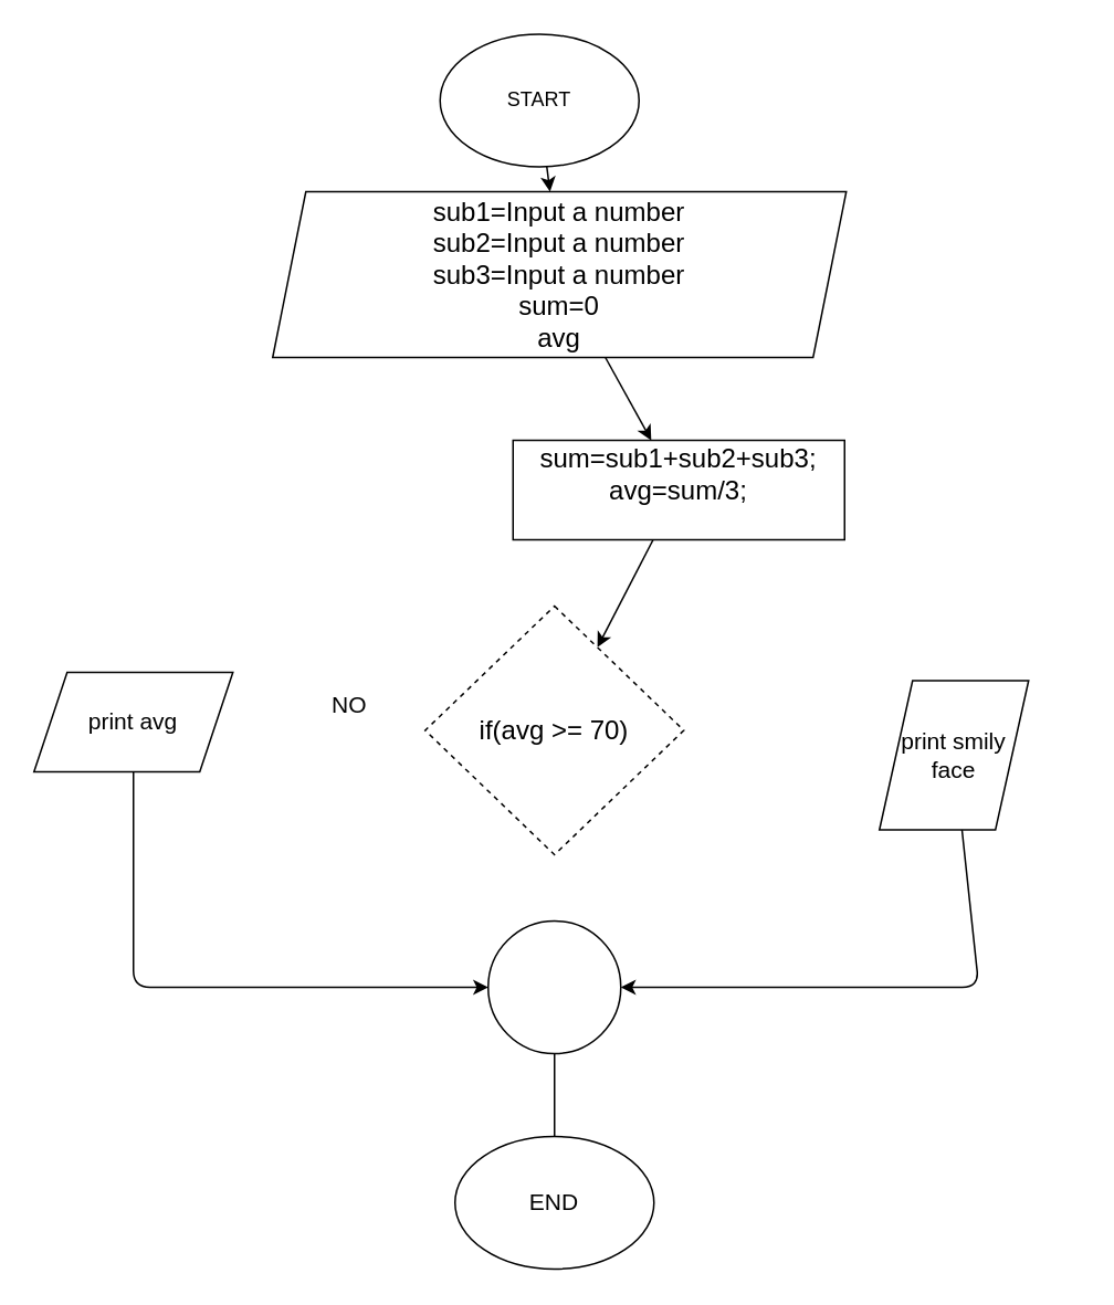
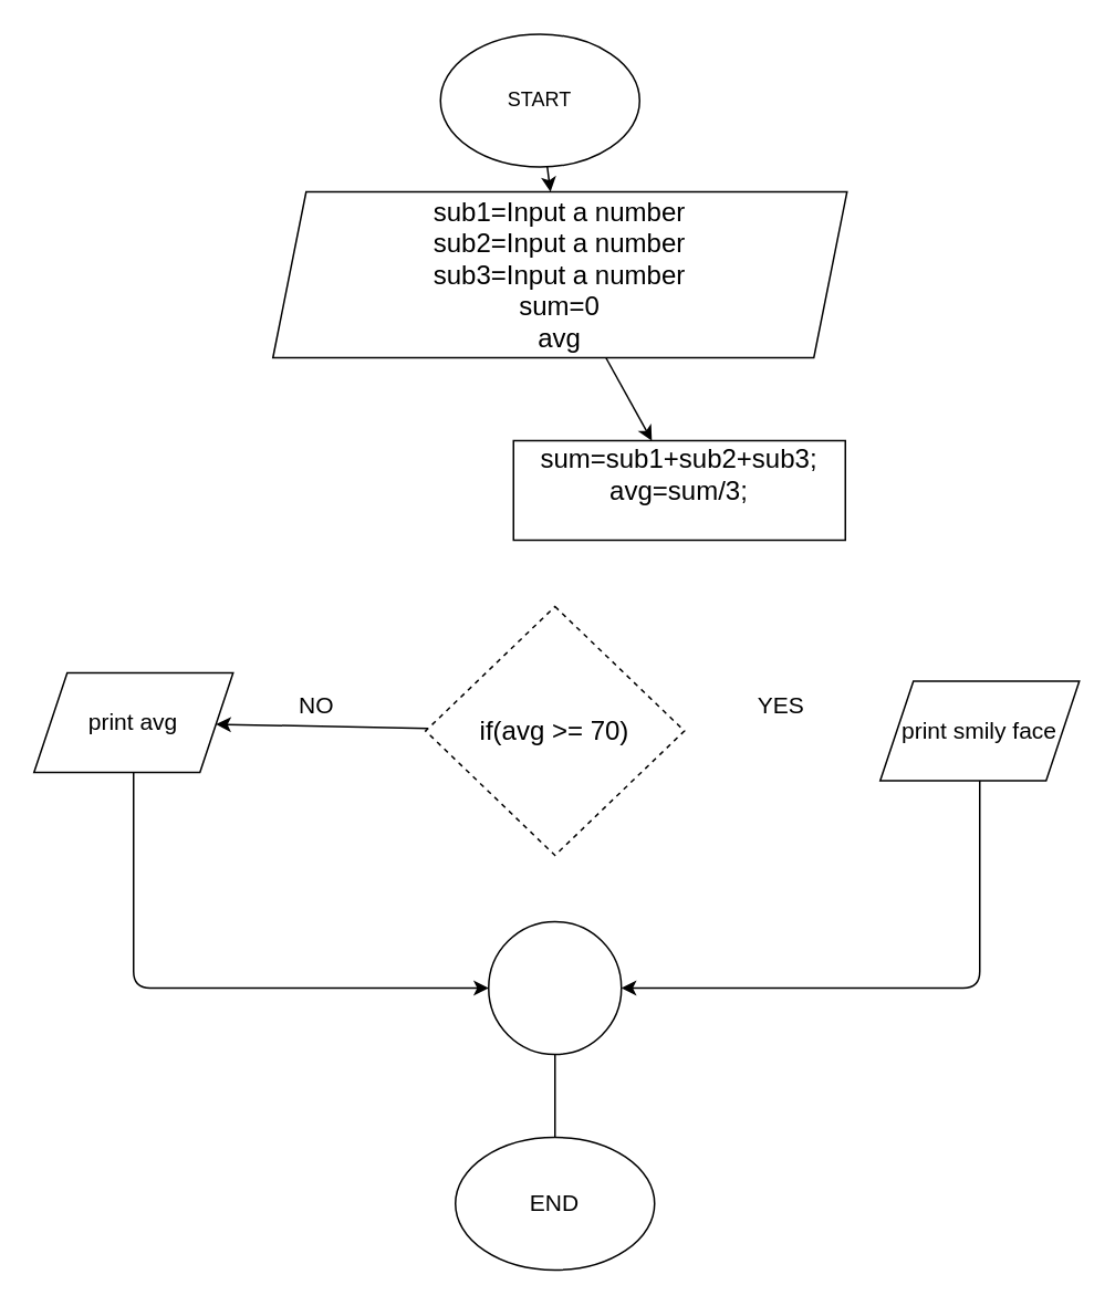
- <mxCell id="6" value="" style="edgeStyle=none;html=1;fontSize=14;" edge="1" parent="1" source="7" target="9"><mxGeometry relative="1" as="geometry" /></mxCell>
- <mxCell id="15" value="NO" style="text;html=1;align=center;verticalAlign=middle;resizable=0;points=[];autosize=1;strokeColor=none;fillColor=none;fontSize=14;" vertex="1" parent="1"><mxGeometry x="190" y="415" width="40" height="20" as="geometry" /></mxCell>
+ <mxCell id="15" value="NO" style="text;html=1;align=center;verticalAlign=middle;resizable=0;points=[];autosize=1;strokeColor=none;fillColor=none;fontSize=14;" vertex="1" parent="1"><mxGeometry x="170" y="415" width="40" height="20" as="geometry" /></mxCell>
+ <mxCell id="14" value="YES" style="text;html=1;align=center;verticalAlign=middle;resizable=0;points=[];autosize=1;strokeColor=none;fillColor=none;fontSize=14;" vertex="1" parent="1"><mxGeometry x="450" y="415" width="40" height="20" as="geometry" /></mxCell>
+ <mxCell id="8" value="" style="edgeStyle=none;html=1;fontSize=14;" edge="1" parent="1" source="9" target="13"><mxGeometry relative="1" as="geometry" /></mxCell>
- <mxCell id="11" value="print smily face" style="shape=parallelogram;perimeter=parallelogramPerimeter;whiteSpace=wrap;html=1;fixedSize=1;fontSize=14;" vertex="1" parent="1"><mxGeometry x="530" y="410" width="90" height="90" as="geometry" /></mxCell>
+ <mxCell id="11" value="print smily face" style="shape=parallelogram;perimeter=parallelogramPerimeter;whiteSpace=wrap;html=1;fixedSize=1;fontSize=14;" vertex="1" parent="1"><mxGeometry x="530" y="410" width="120" height="60" as="geometry" /></mxCell>
